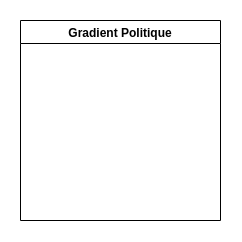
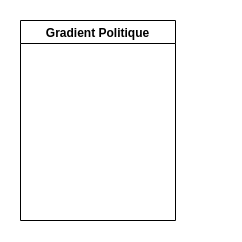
- <mxCell id="2" value="Gradient Politique" style="swimlane;" vertex="1" parent="1"><mxGeometry x="20" y="20" width="200" height="200" as="geometry" /></mxCell>
+ <mxCell id="2" value="Gradient Politique" style="swimlane;" vertex="1" parent="1"><mxGeometry x="20" y="20" width="155" height="200" as="geometry" /></mxCell>
